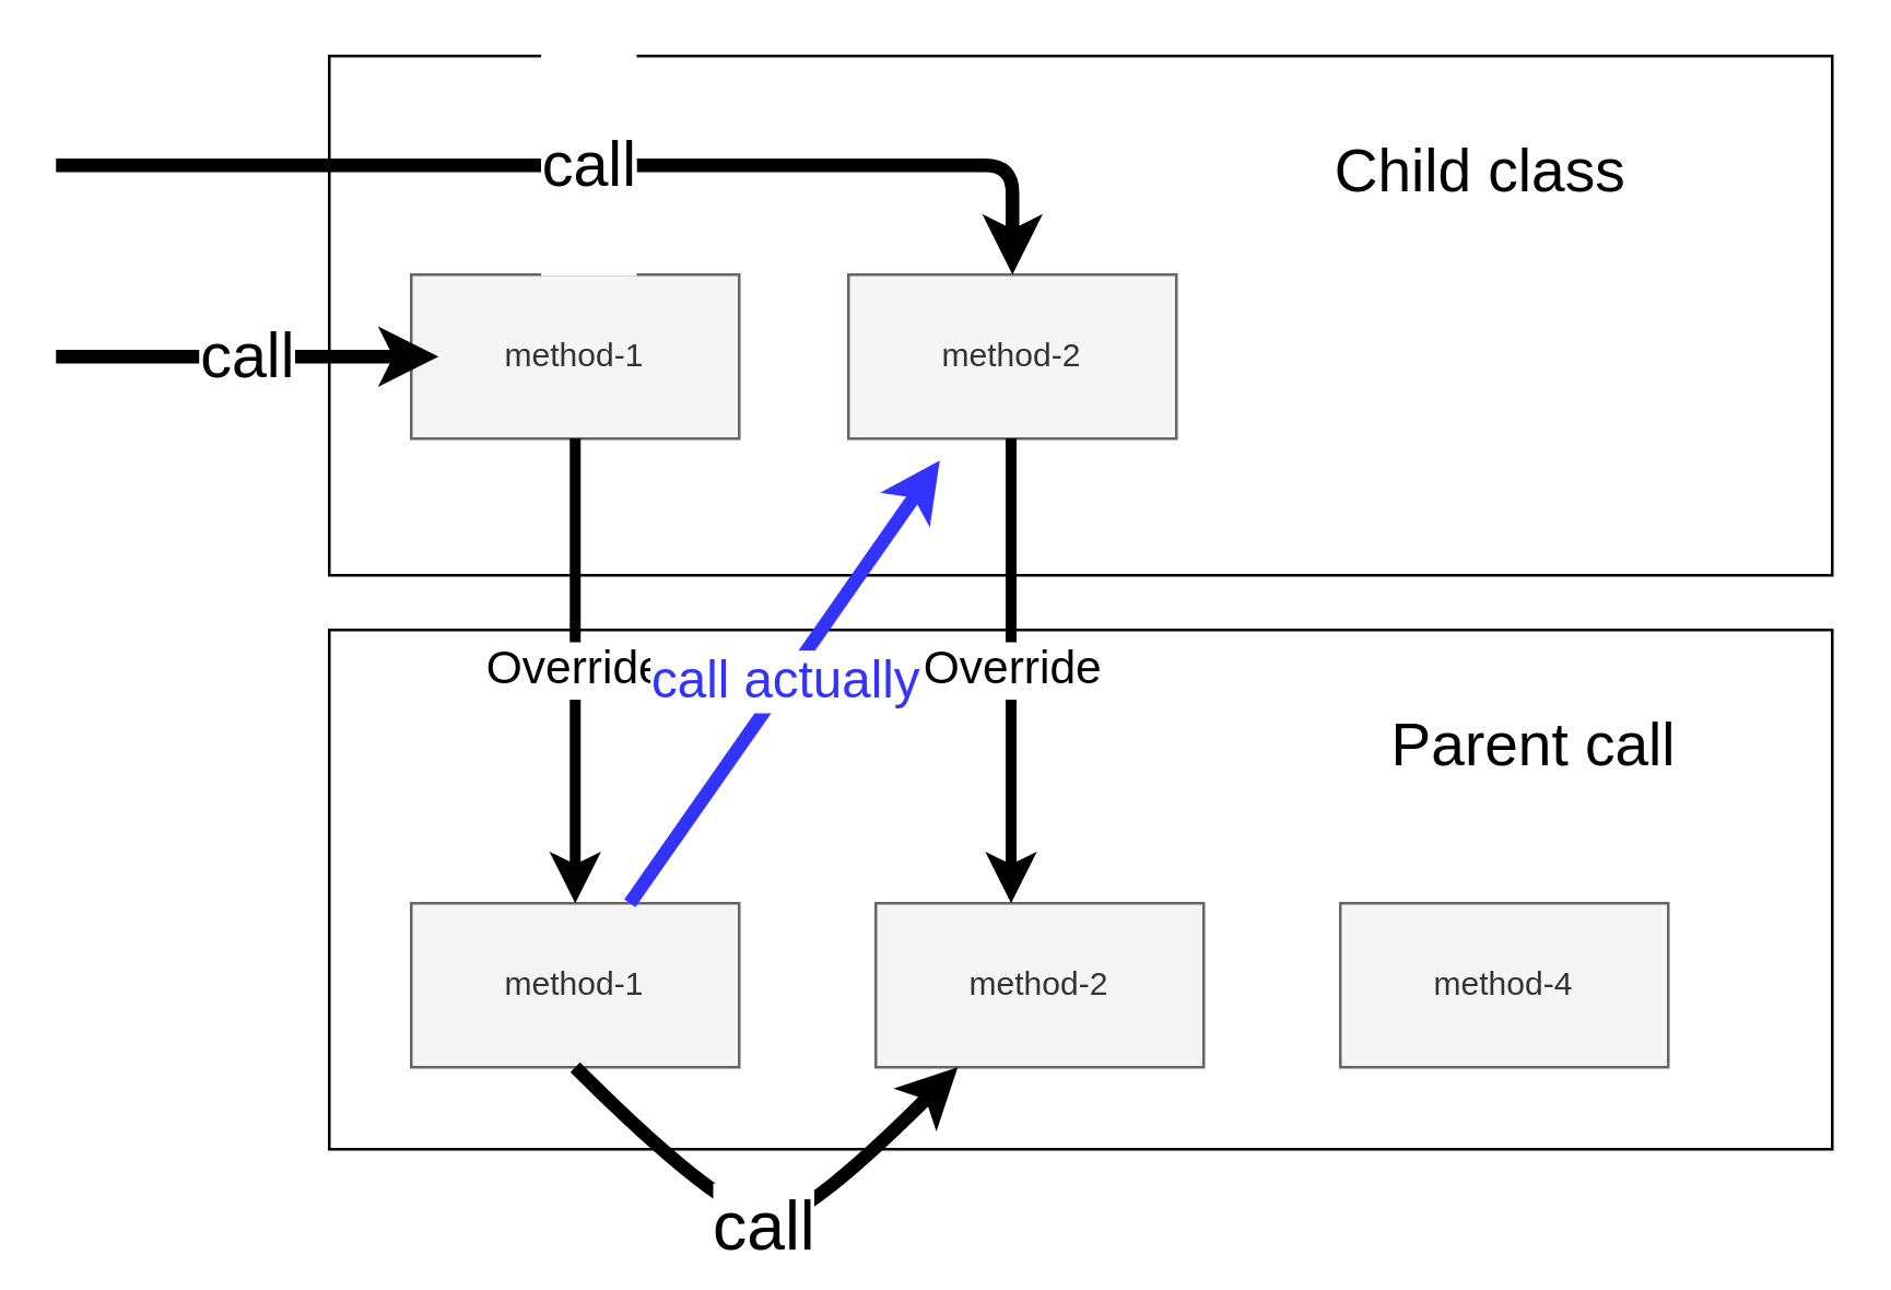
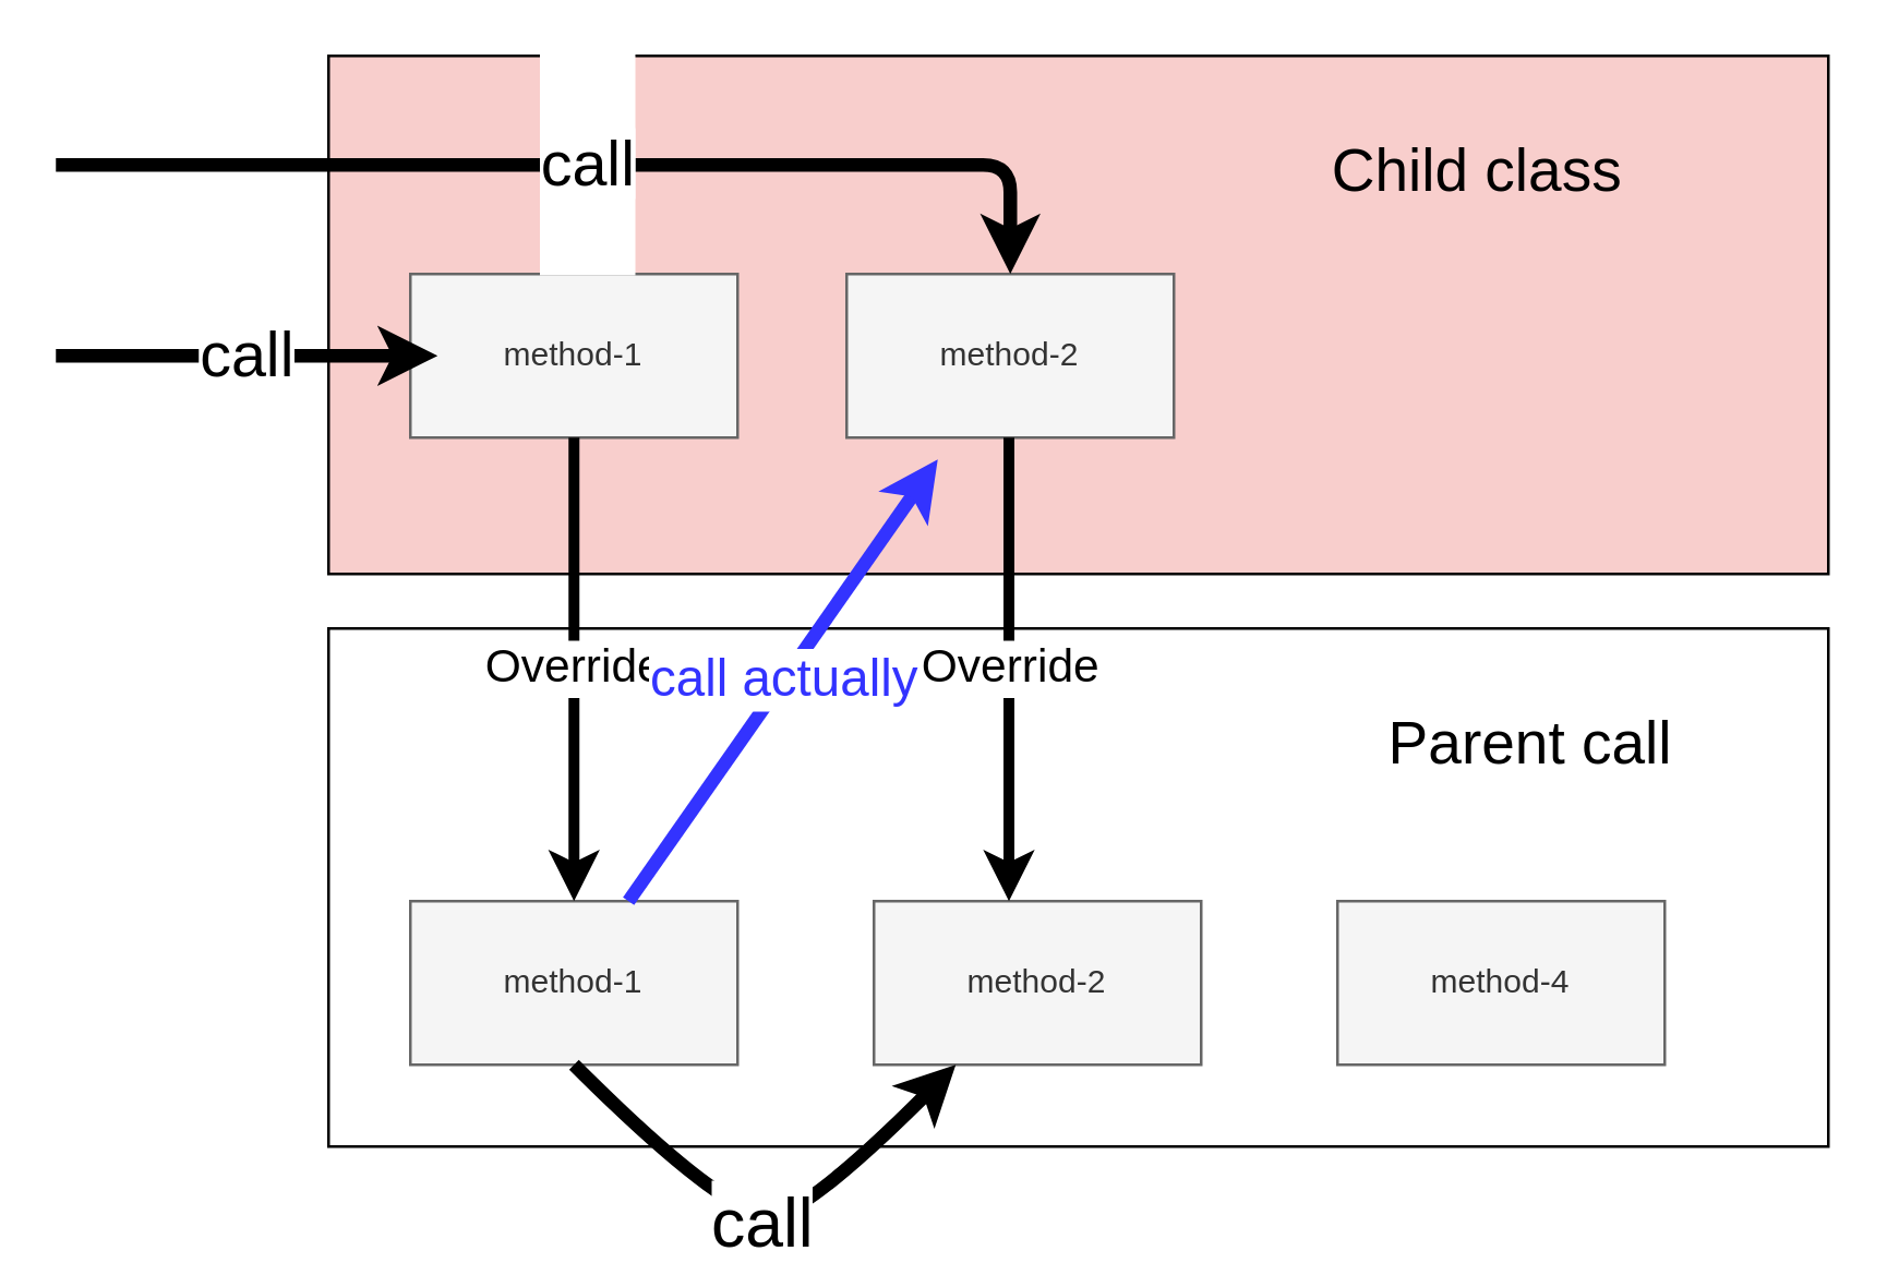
- <mxCell id="3" value="&lt;div&gt;&lt;span style=&quot;font-size: 22px&quot;&gt;Child class&amp;nbsp; &amp;nbsp; &amp;nbsp; &amp;nbsp; &amp;nbsp; &amp;nbsp;&amp;nbsp;&lt;/span&gt;&lt;/div&gt;&lt;font style=&quot;font-size: 22px&quot;&gt;&lt;br&gt;&lt;br&gt;&lt;br&gt;&lt;br&gt;&lt;/font&gt;" style="rounded=0;whiteSpace=wrap;html=1;align=right;" parent="1" vertex="1"><mxGeometry x="120" y="20" width="550" height="190" as="geometry" /></mxCell>
+ <mxCell id="3" value="&lt;div&gt;&lt;span style=&quot;font-size: 22px&quot;&gt;Child class&amp;nbsp; &amp;nbsp; &amp;nbsp; &amp;nbsp; &amp;nbsp; &amp;nbsp;&amp;nbsp;&lt;/span&gt;&lt;/div&gt;&lt;font style=&quot;font-size: 22px&quot;&gt;&lt;br&gt;&lt;br&gt;&lt;br&gt;&lt;br&gt;&lt;/font&gt;" style="rounded=0;whiteSpace=wrap;html=1;align=right;fillColor=#f8cecc;" parent="1" vertex="1"><mxGeometry x="120" y="20" width="550" height="190" as="geometry" /></mxCell>
